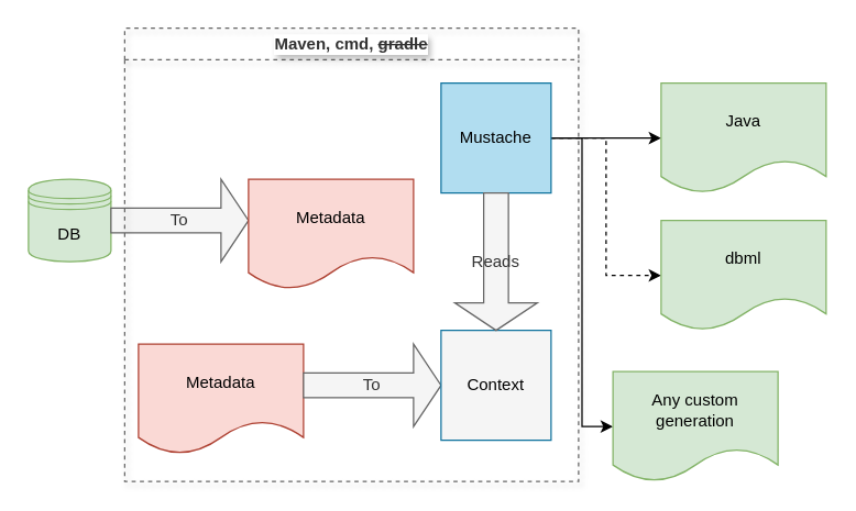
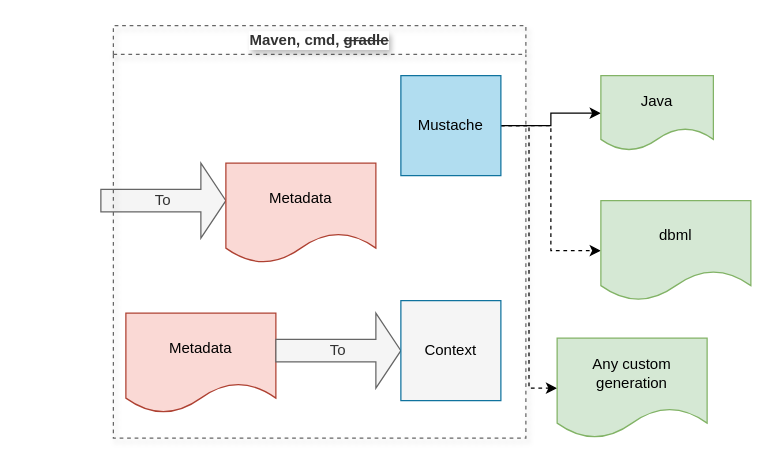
- <mxCell id="13" value="Java" style="shape=document;whiteSpace=wrap;html=1;boundedLbl=1;fillColor=#d5e8d4;strokeColor=#82b366;" vertex="1" parent="1"><mxGeometry x="480" y="60" width="120" height="80" as="geometry" /></mxCell>
+ <mxCell id="13" value="Java" style="shape=document;whiteSpace=wrap;html=1;boundedLbl=1;fillColor=#d5e8d4;strokeColor=#82b366;" vertex="1" parent="1"><mxGeometry x="480" y="60" width="90" height="60" as="geometry" /></mxCell>
- <mxCell id="2" value="DB" style="shape=datastore;whiteSpace=wrap;html=1;fillColor=#d5e8d4;strokeColor=#82b366;" vertex="1" parent="1"><mxGeometry x="20" y="130" width="60" height="60" as="geometry" /></mxCell>
- <mxCell id="12" value="Reads" style="shape=singleArrow;direction=south;whiteSpace=wrap;html=1;fillColor=#f5f5f5;fontColor=#333333;strokeColor=#666666;" vertex="1" parent="1"><mxGeometry x="330" y="140" width="60" height="100" as="geometry" /></mxCell>
- <mxCell id="10" style="edgeStyle=orthogonalEdgeStyle;rounded=0;orthogonalLoop=1;jettySize=auto;html=1;entryX=0;entryY=0.5;entryDx=0;entryDy=0;" edge="1" parent="1" source="11" target="15"><mxGeometry relative="1" as="geometry" /></mxCell>
+ <mxCell id="10" style="edgeStyle=orthogonalEdgeStyle;rounded=0;orthogonalLoop=1;jettySize=auto;html=1;entryX=0;entryY=0.5;entryDx=0;entryDy=0;dashed=1;" edge="1" parent="1" source="11" target="15"><mxGeometry relative="1" as="geometry" /></mxCell>
